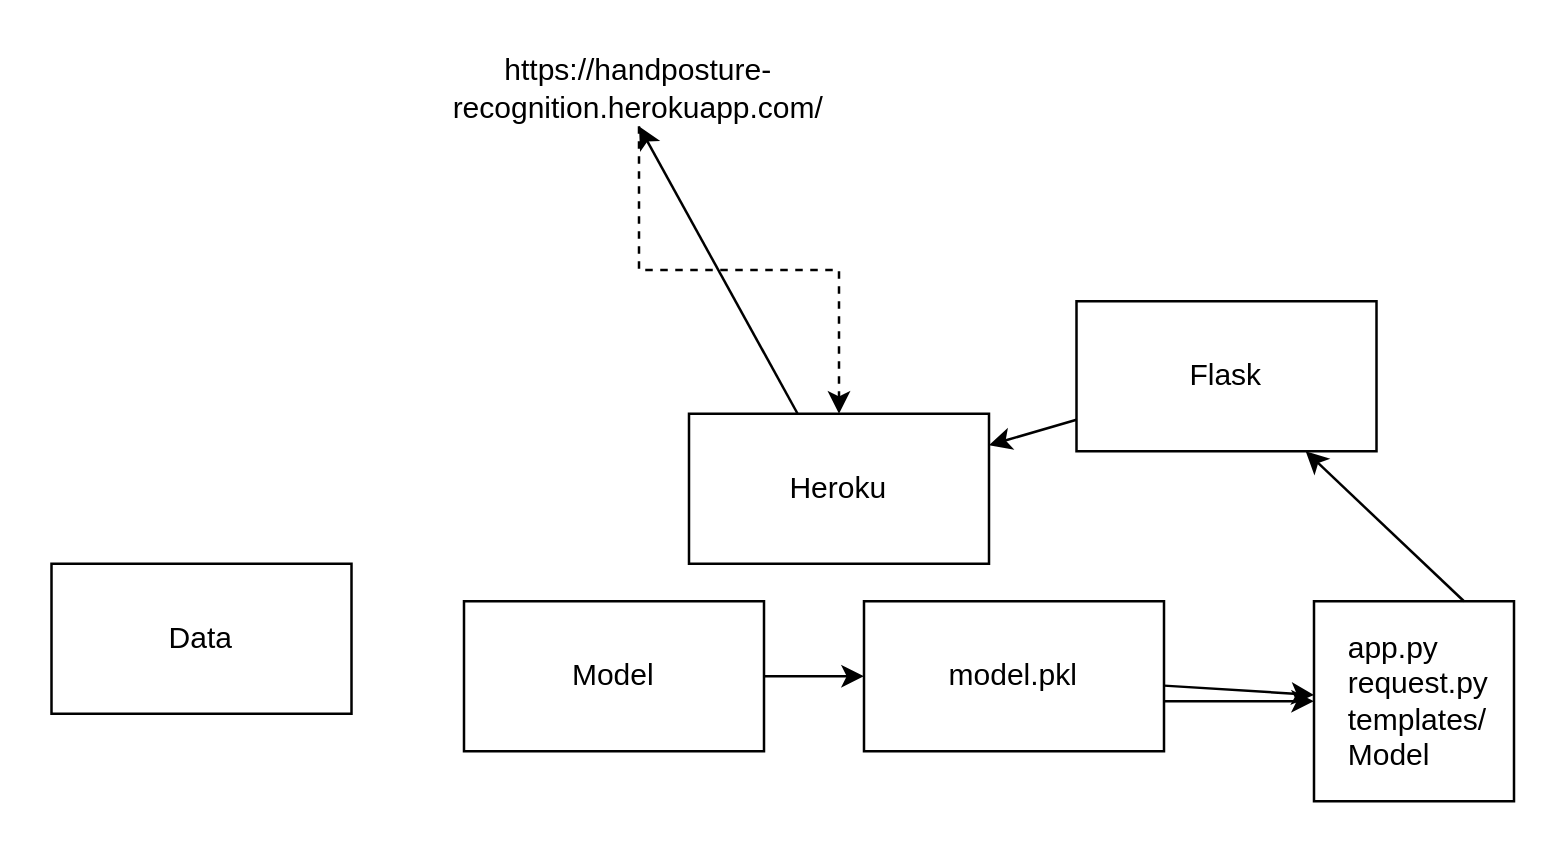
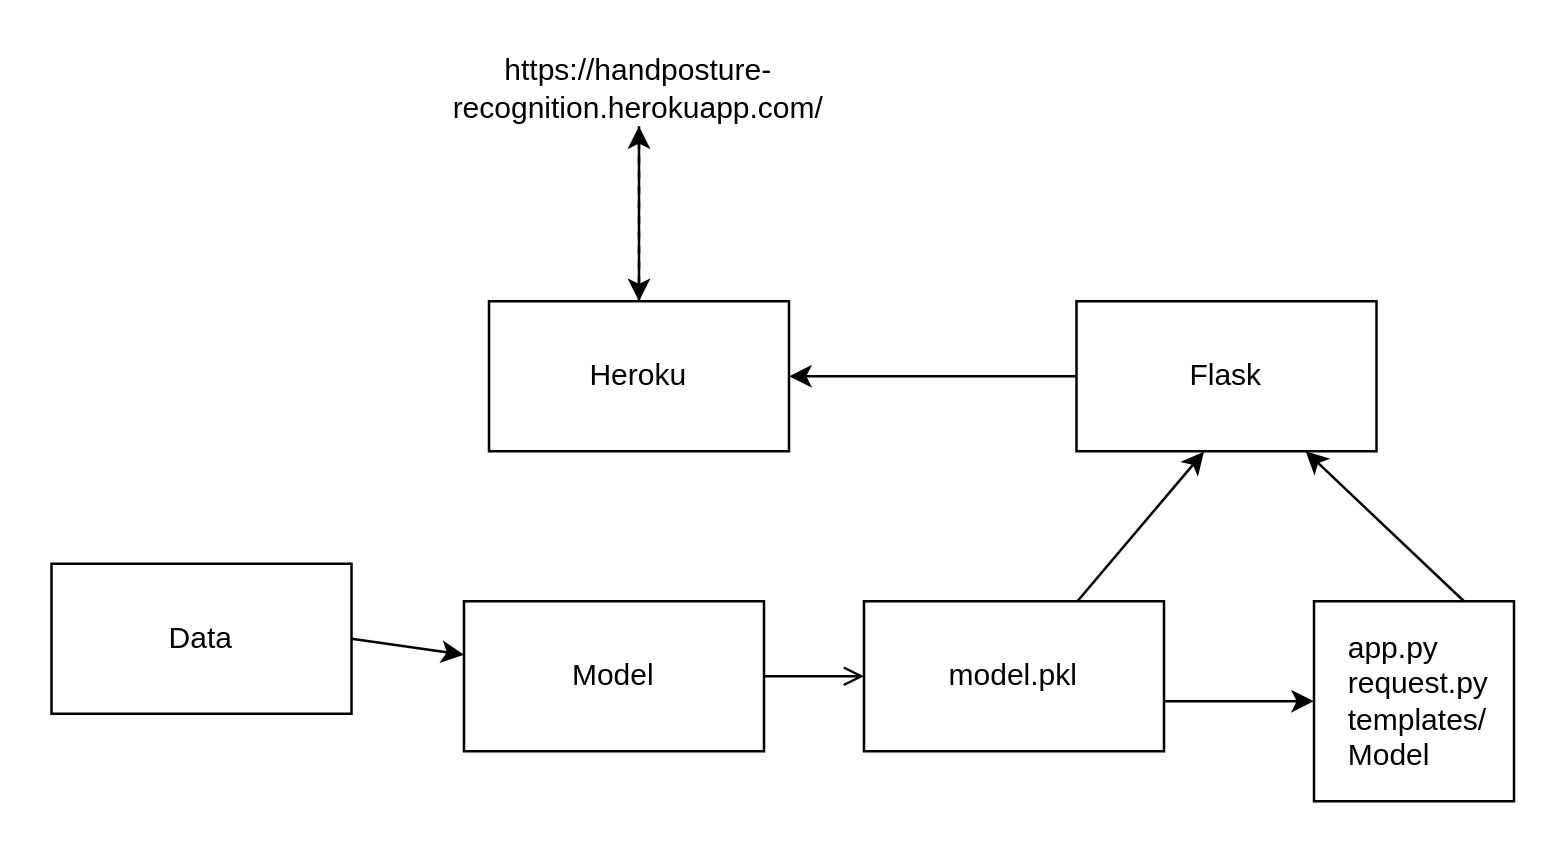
- <mxCell id="14" value="Heroku" style="rounded=0;whiteSpace=wrap;html=1;" vertex="1" parent="1"><mxGeometry x="275" y="165" width="120" height="60" as="geometry" /></mxCell>
+ <mxCell id="14" value="Heroku" style="rounded=0;whiteSpace=wrap;html=1;" vertex="1" parent="1"><mxGeometry x="195" y="120" width="120" height="60" as="geometry" /></mxCell>
+ <mxCell id="7" value="" style="endArrow=classic;html=1;rounded=0;exitX=1;exitY=0.5;exitDx=0;exitDy=0;" edge="1" parent="1" source="2" target="3"><mxGeometry width="50" height="50" relative="1" as="geometry"><mxPoint x="325" y="200" as="sourcePoint" /><mxPoint x="375" y="150" as="targetPoint" /></mxGeometry></mxCell>
- <mxCell id="13" value="" style="endArrow=classic;html=1;rounded=0;entryX=0;entryY=0.5;entryDx=0;entryDy=0;exitX=1;exitY=0.5;exitDx=0;exitDy=0;" edge="1" parent="1" source="3" target="5"><mxGeometry width="50" height="50" relative="1" as="geometry"><mxPoint x="325" y="200" as="sourcePoint" /><mxPoint x="375" y="150" as="targetPoint" /></mxGeometry></mxCell>
+ <mxCell id="13" value="" style="endArrow=open;html=1;rounded=0;entryX=0;entryY=0.5;entryDx=0;entryDy=0;exitX=1;exitY=0.5;exitDx=0;exitDy=0;" edge="1" parent="1" source="3" target="5"><mxGeometry width="50" height="50" relative="1" as="geometry"><mxPoint x="325" y="200" as="sourcePoint" /><mxPoint x="375" y="150" as="targetPoint" /></mxGeometry></mxCell>
- <mxCell id="10" value="" style="endArrow=classic;html=1;rounded=0;" edge="1" parent="1" source="5" target="6"><mxGeometry width="50" height="50" relative="1" as="geometry"><mxPoint x="345" y="200" as="sourcePoint" /><mxPoint x="395" y="150" as="targetPoint" /></mxGeometry></mxCell>
+ <mxCell id="10" value="" style="endArrow=classic;html=1;rounded=0;entryX=0.425;entryY=1.003;entryDx=0;entryDy=0;entryPerimeter=0;" edge="1" parent="1" source="5" target="4"><mxGeometry width="50" height="50" relative="1" as="geometry"><mxPoint x="345" y="200" as="sourcePoint" /><mxPoint x="395" y="150" as="targetPoint" /></mxGeometry></mxCell>
